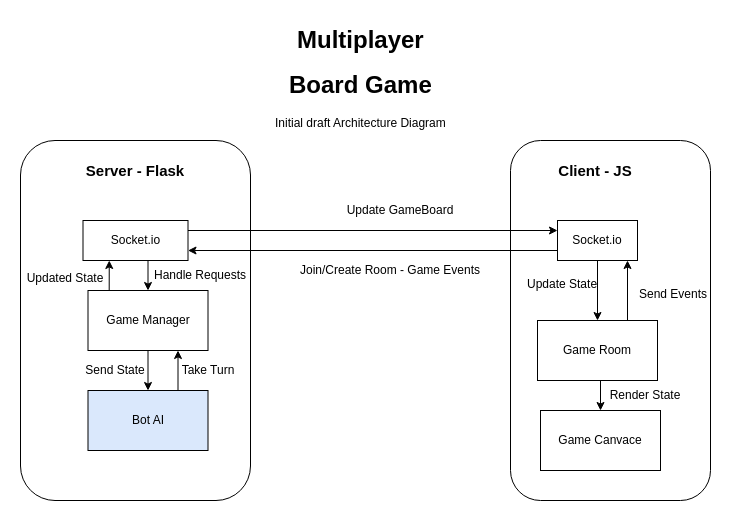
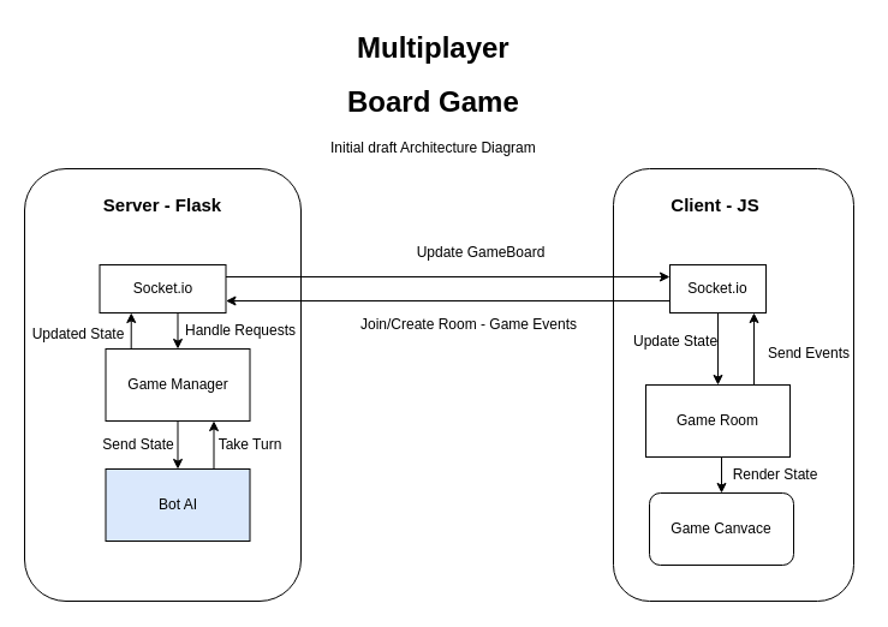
- <mxCell id="26" value="Game Canvace" style="rounded=0;whiteSpace=wrap;html=1;" parent="1" vertex="1"><mxGeometry x="540" y="410" width="120" height="60" as="geometry" /></mxCell>
+ <mxCell id="26" value="Game Canvace" style="whiteSpace=wrap;html=1;rounded=1;" parent="1" vertex="1"><mxGeometry x="540" y="410" width="120" height="60" as="geometry" /></mxCell>
